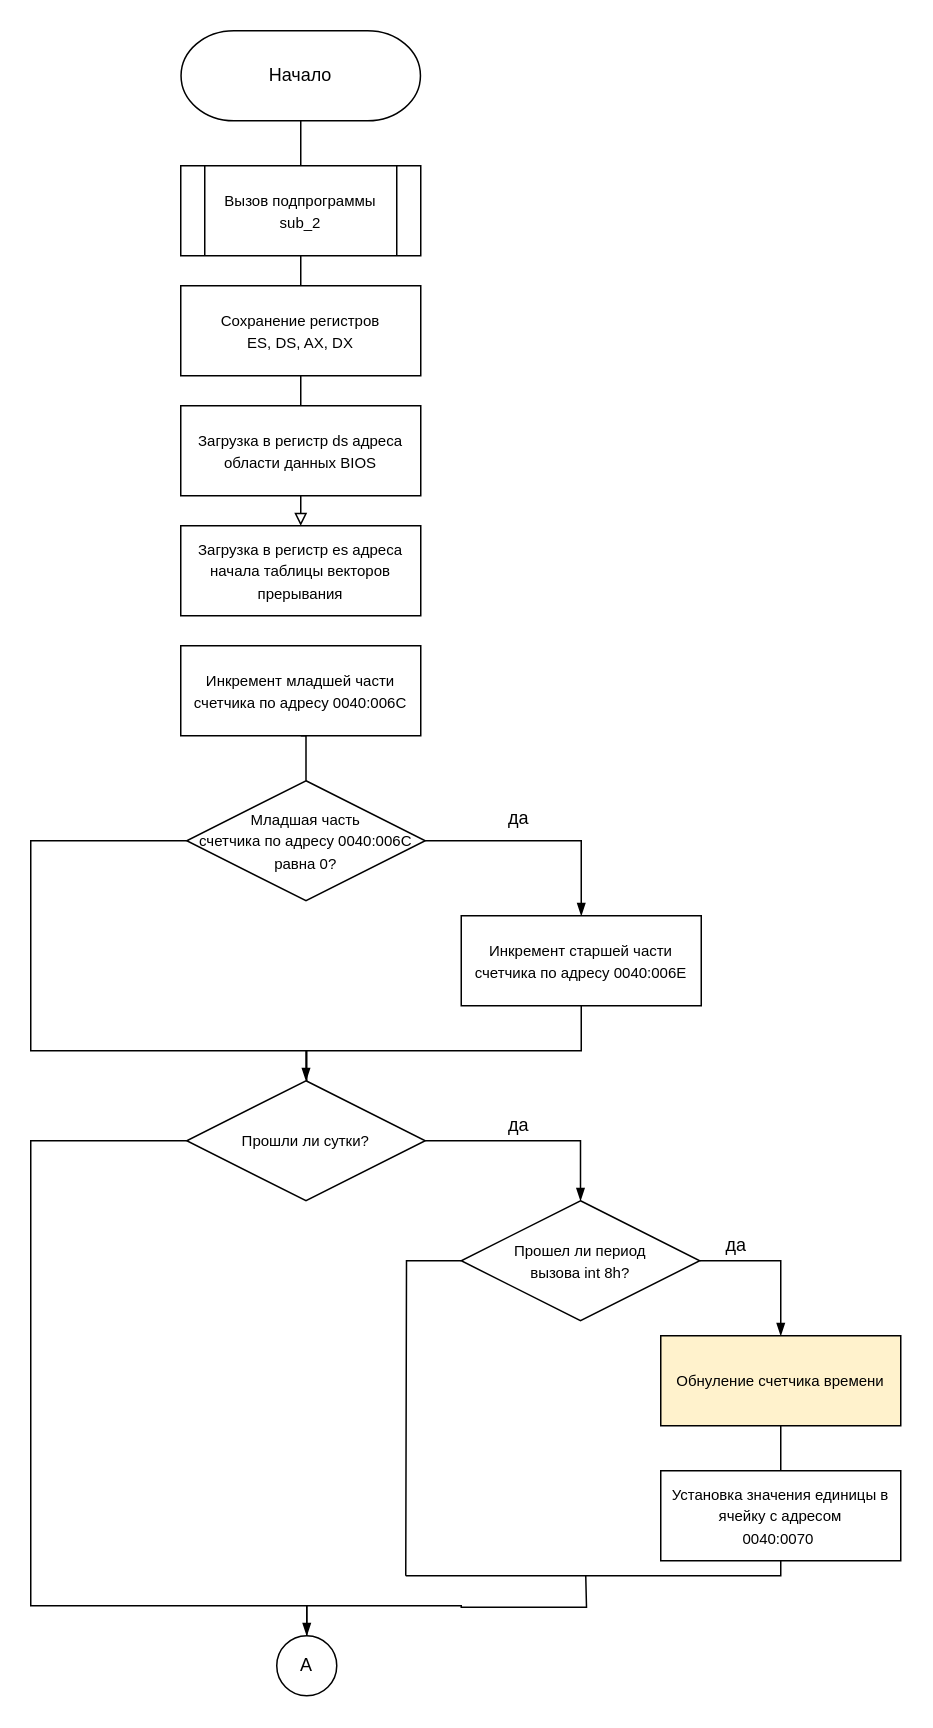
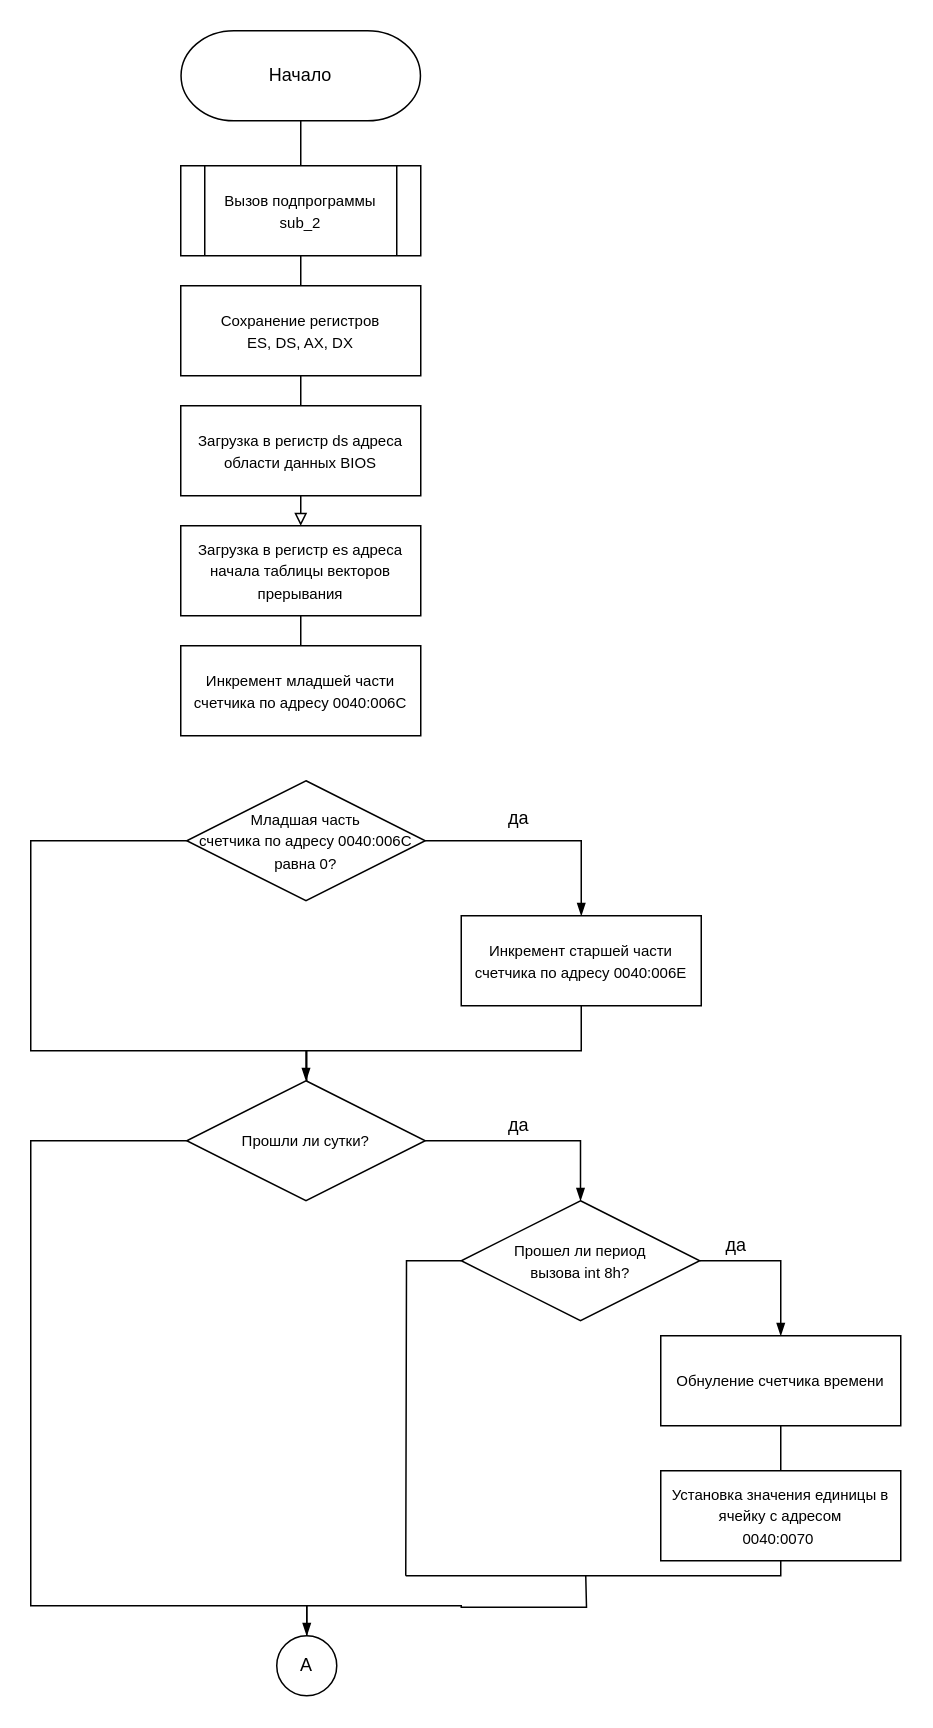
+ <mxCell id="9" style="edgeStyle=orthogonalEdgeStyle;rounded=0;orthogonalLoop=1;jettySize=auto;html=1;exitX=0.5;exitY=1;exitDx=0;exitDy=0;entryX=0.5;entryY=0;entryDx=0;entryDy=0;endArrow=none;endFill=0;" parent="1" source="10" target="12" edge="1"><mxGeometry relative="1" as="geometry" /></mxCell>
- <mxCell id="11" style="edgeStyle=orthogonalEdgeStyle;rounded=0;orthogonalLoop=1;jettySize=auto;html=1;exitX=0.5;exitY=1;exitDx=0;exitDy=0;entryX=0.5;entryY=0;entryDx=0;entryDy=0;endArrow=none;endFill=0;" parent="1" source="12" target="15" edge="1"><mxGeometry relative="1" as="geometry" /></mxCell>
- <mxCell id="27" value="&lt;font style=&quot;font-size: 10px&quot;&gt;Обнуление счетчика времени&lt;/font&gt;" style="rounded=0;whiteSpace=wrap;html=1;fillColor=#fff2cc;" parent="1" vertex="1"><mxGeometry x="440" y="890" width="160" height="60" as="geometry" /></mxCell>
+ <mxCell id="27" value="&lt;font style=&quot;font-size: 10px&quot;&gt;Обнуление счетчика времени&lt;/font&gt;" style="rounded=0;whiteSpace=wrap;html=1;" parent="1" vertex="1"><mxGeometry x="440" y="890" width="160" height="60" as="geometry" /></mxCell>
